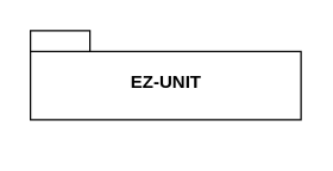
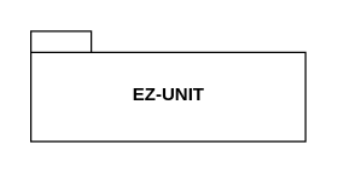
- <mxCell id="2" value="EZ-UNIT" style="shape=folder;fontStyle=1;spacingTop=10;tabWidth=40;tabHeight=14;tabPosition=left;html=1;" vertex="1" parent="1"><mxGeometry x="20" y="20" width="182" height="60" as="geometry" /></mxCell>
+ <mxCell id="2" value="EZ-UNIT" style="shape=folder;fontStyle=1;spacingTop=10;tabWidth=40;tabHeight=14;tabPosition=left;html=1;" vertex="1" parent="1"><mxGeometry x="20" y="20" width="182" height="73" as="geometry" /></mxCell>
